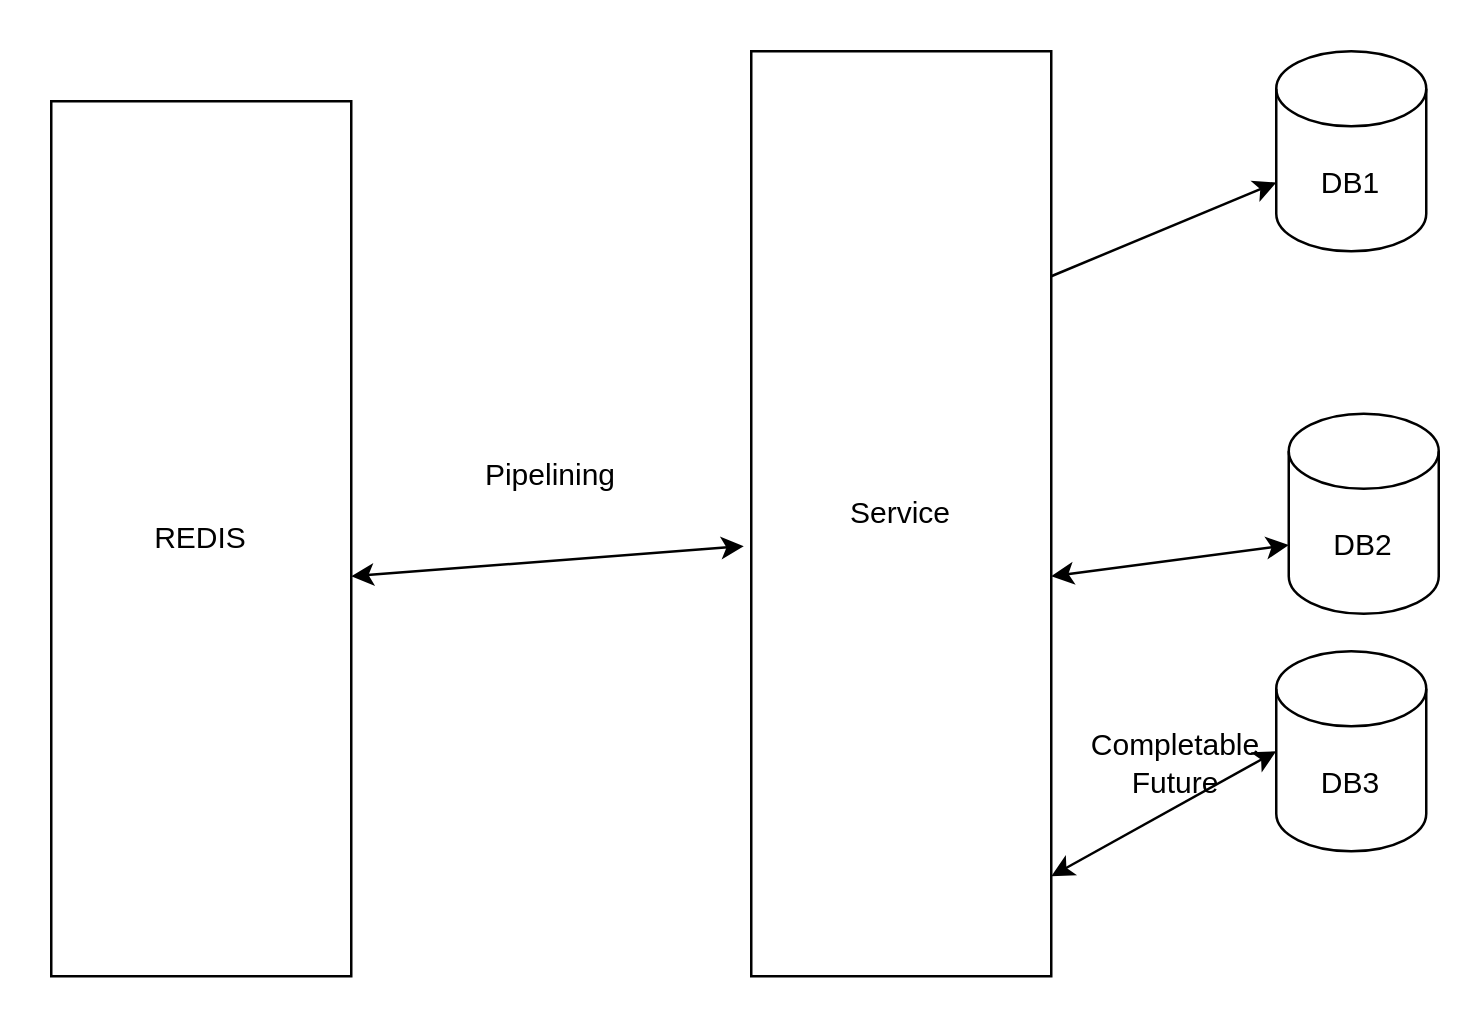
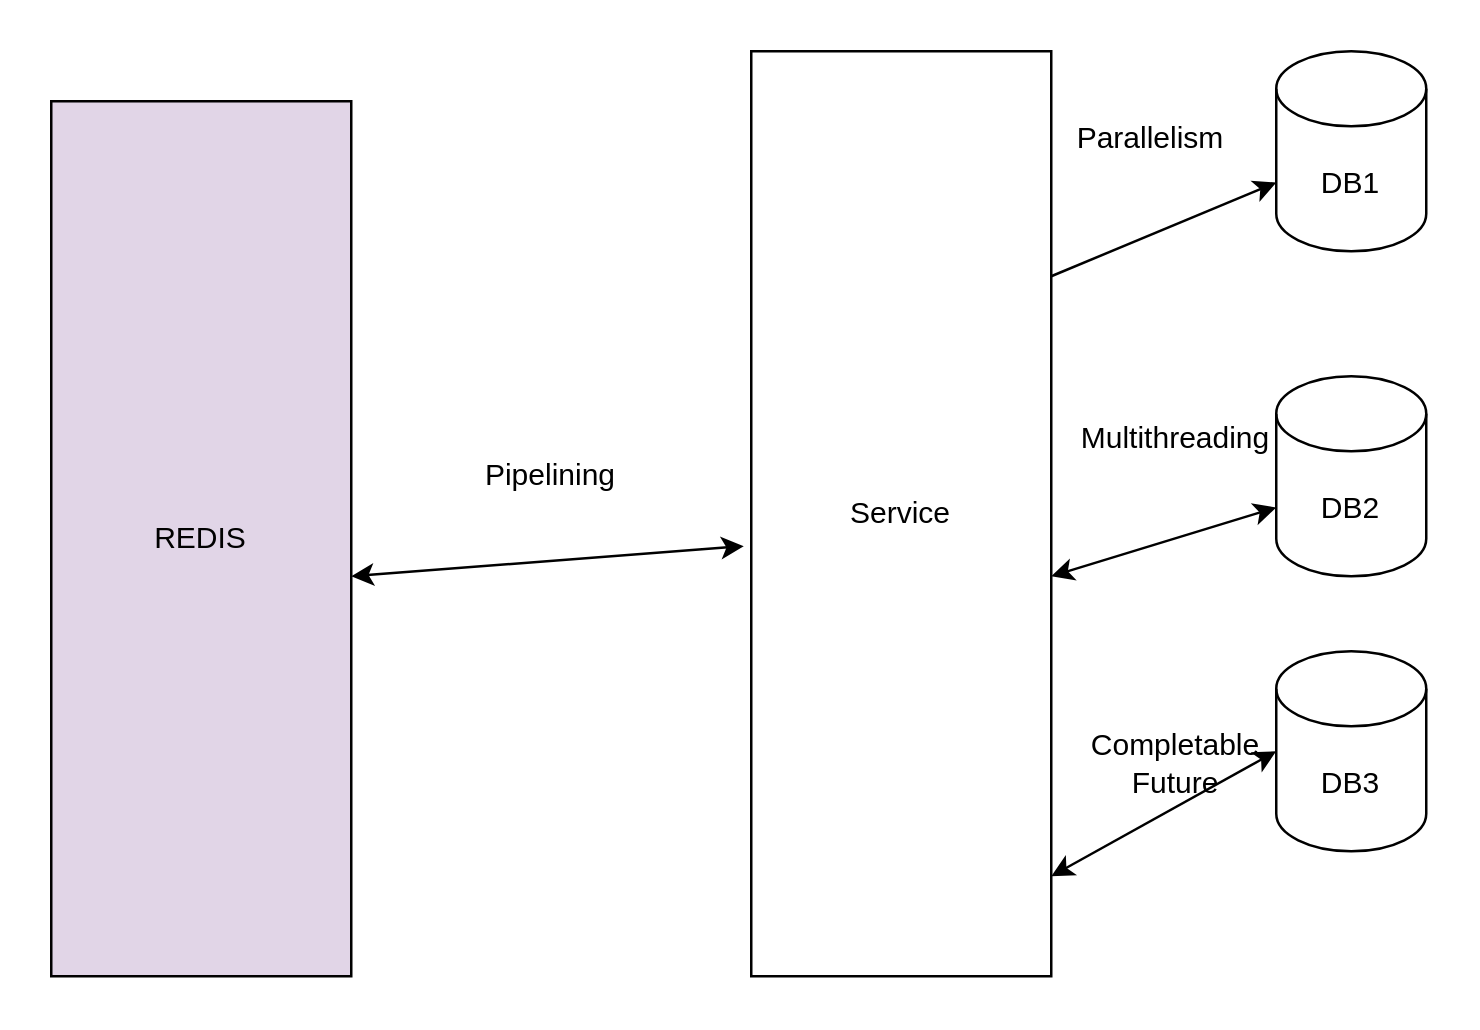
+ <mxCell id="12" value="Parallelism" style="text;html=1;strokeColor=none;fillColor=none;align=center;verticalAlign=middle;whiteSpace=wrap;rounded=0;" vertex="1" parent="1"><mxGeometry x="430" y="40" width="60" height="30" as="geometry" /></mxCell>
+ <mxCell id="13" value="Multithreading" style="text;html=1;strokeColor=none;fillColor=none;align=center;verticalAlign=middle;whiteSpace=wrap;rounded=0;" vertex="1" parent="1"><mxGeometry x="440" y="160" width="60" height="30" as="geometry" /></mxCell>
- <mxCell id="3" value="DB2" style="shape=cylinder3;whiteSpace=wrap;html=1;boundedLbl=1;backgroundOutline=1;size=15;" vertex="1" parent="1"><mxGeometry x="515" y="165" width="60" height="80" as="geometry" /></mxCell>
+ <mxCell id="3" value="DB2" style="shape=cylinder3;whiteSpace=wrap;html=1;boundedLbl=1;backgroundOutline=1;size=15;" vertex="1" parent="1"><mxGeometry x="510" y="150" width="60" height="80" as="geometry" /></mxCell>
- <mxCell id="9" value="REDIS" style="rounded=0;whiteSpace=wrap;html=1;" vertex="1" parent="1"><mxGeometry x="20" y="40" width="120" height="350" as="geometry" /></mxCell>
+ <mxCell id="9" value="REDIS" style="rounded=0;whiteSpace=wrap;html=1;fillColor=#e1d5e7;" vertex="1" parent="1"><mxGeometry x="20" y="40" width="120" height="350" as="geometry" /></mxCell>
